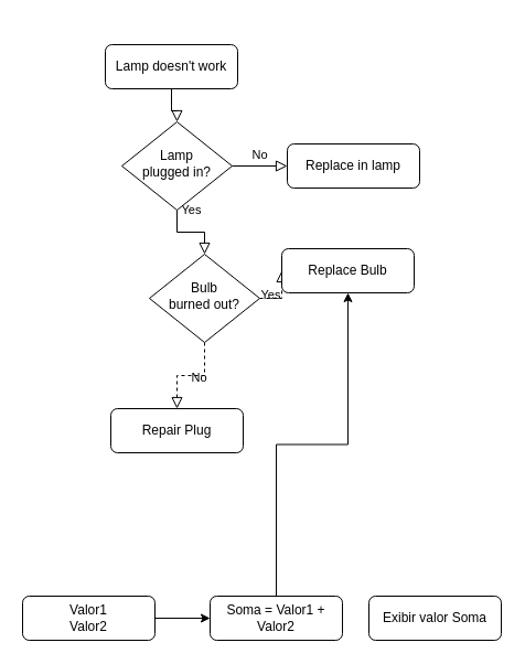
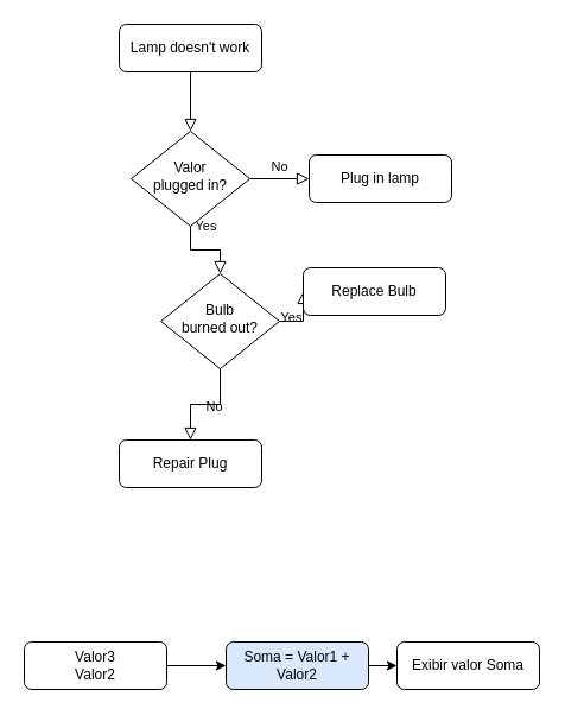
- <mxCell id="3" value="Lamp doesn't work" style="rounded=1;whiteSpace=wrap;html=1;fontSize=12;glass=0;strokeWidth=1;shadow=0;" parent="1" vertex="1"><mxGeometry x="95" y="40" width="120" height="40" as="geometry" /></mxCell>
+ <mxCell id="3" value="Lamp doesn't work" style="rounded=1;whiteSpace=wrap;html=1;fontSize=12;glass=0;strokeWidth=1;shadow=0;" parent="1" vertex="1"><mxGeometry x="100" y="20" width="120" height="40" as="geometry" /></mxCell>
- <mxCell id="6" value="Lamp&lt;br&gt;plugged in?" style="rhombus;whiteSpace=wrap;html=1;shadow=0;fontFamily=Helvetica;fontSize=12;align=center;strokeWidth=1;spacing=6;spacingTop=-4;" parent="1" vertex="1"><mxGeometry x="110" y="110" width="100" height="80" as="geometry" /></mxCell>
+ <mxCell id="6" value="Valor&lt;br&gt;plugged in?" style="rhombus;whiteSpace=wrap;html=1;shadow=0;fontFamily=Helvetica;fontSize=12;align=center;strokeWidth=1;spacing=6;spacingTop=-4;" parent="1" vertex="1"><mxGeometry x="110" y="110" width="100" height="80" as="geometry" /></mxCell>
- <mxCell id="7" value="Replace in lamp" style="rounded=1;whiteSpace=wrap;html=1;fontSize=12;glass=0;strokeWidth=1;shadow=0;" parent="1" vertex="1"><mxGeometry x="260" y="130" width="120" height="40" as="geometry" /></mxCell>
+ <mxCell id="7" value="Plug in lamp" style="rounded=1;whiteSpace=wrap;html=1;fontSize=12;glass=0;strokeWidth=1;shadow=0;" parent="1" vertex="1"><mxGeometry x="260" y="130" width="120" height="40" as="geometry" /></mxCell>
- <mxCell id="9" value="Yes" style="edgeStyle=orthogonalEdgeStyle;rounded=0;html=1;jettySize=auto;orthogonalLoop=1;fontSize=11;endArrow=block;endFill=0;endSize=8;strokeWidth=1;shadow=0;labelBackgroundColor=none;dashed=1;" parent="1" source="10" target="12" edge="1"><mxGeometry y="10" relative="1" as="geometry"><mxPoint as="offset" /></mxGeometry></mxCell>
+ <mxCell id="9" value="Yes" style="edgeStyle=orthogonalEdgeStyle;rounded=0;html=1;jettySize=auto;orthogonalLoop=1;fontSize=11;endArrow=block;endFill=0;endSize=8;strokeWidth=1;shadow=0;labelBackgroundColor=none;" parent="1" source="10" target="12" edge="1"><mxGeometry y="10" relative="1" as="geometry"><mxPoint as="offset" /></mxGeometry></mxCell>
- <mxCell id="8" value="No" style="rounded=0;html=1;jettySize=auto;orthogonalLoop=1;fontSize=11;endArrow=block;endFill=0;endSize=8;strokeWidth=1;shadow=0;labelBackgroundColor=none;edgeStyle=orthogonalEdgeStyle;dashed=1;" parent="1" source="10" target="11" edge="1"><mxGeometry x="0.333" y="20" relative="1" as="geometry"><mxPoint as="offset" /></mxGeometry></mxCell>
+ <mxCell id="8" value="No" style="rounded=0;html=1;jettySize=auto;orthogonalLoop=1;fontSize=11;endArrow=block;endFill=0;endSize=8;strokeWidth=1;shadow=0;labelBackgroundColor=none;edgeStyle=orthogonalEdgeStyle;" parent="1" source="10" target="11" edge="1"><mxGeometry x="0.333" y="20" relative="1" as="geometry"><mxPoint as="offset" /></mxGeometry></mxCell>
- <mxCell id="15" value="" style="edgeStyle=orthogonalEdgeStyle;rounded=0;orthogonalLoop=1;jettySize=auto;html=1;" edge="1" parent="1" source="16" target="12"><mxGeometry relative="1" as="geometry" /></mxCell>
+ <mxCell id="15" value="" style="edgeStyle=orthogonalEdgeStyle;rounded=0;orthogonalLoop=1;jettySize=auto;html=1;" edge="1" parent="1" source="16" target="17"><mxGeometry relative="1" as="geometry" /></mxCell>
- <mxCell id="14" value="Valor1&lt;br&gt;Valor2" style="rounded=1;whiteSpace=wrap;html=1;fontSize=12;glass=0;strokeWidth=1;shadow=0;" vertex="1" parent="1"><mxGeometry x="20" y="540" width="120" height="40" as="geometry" /></mxCell>
+ <mxCell id="14" value="Valor3&lt;br&gt;Valor2" style="rounded=1;whiteSpace=wrap;html=1;fontSize=12;glass=0;strokeWidth=1;shadow=0;" vertex="1" parent="1"><mxGeometry x="20" y="540" width="120" height="40" as="geometry" /></mxCell>
- <mxCell id="16" value="Soma = Valor1 + Valor2" style="rounded=1;whiteSpace=wrap;html=1;fontSize=12;glass=0;strokeWidth=1;shadow=0;" vertex="1" parent="1"><mxGeometry x="190" y="540" width="120" height="40" as="geometry" /></mxCell>
+ <mxCell id="16" value="Soma = Valor1 + Valor2" style="rounded=1;whiteSpace=wrap;html=1;fontSize=12;glass=0;strokeWidth=1;shadow=0;fillColor=#dae8fc;" vertex="1" parent="1"><mxGeometry x="190" y="540" width="120" height="40" as="geometry" /></mxCell>
